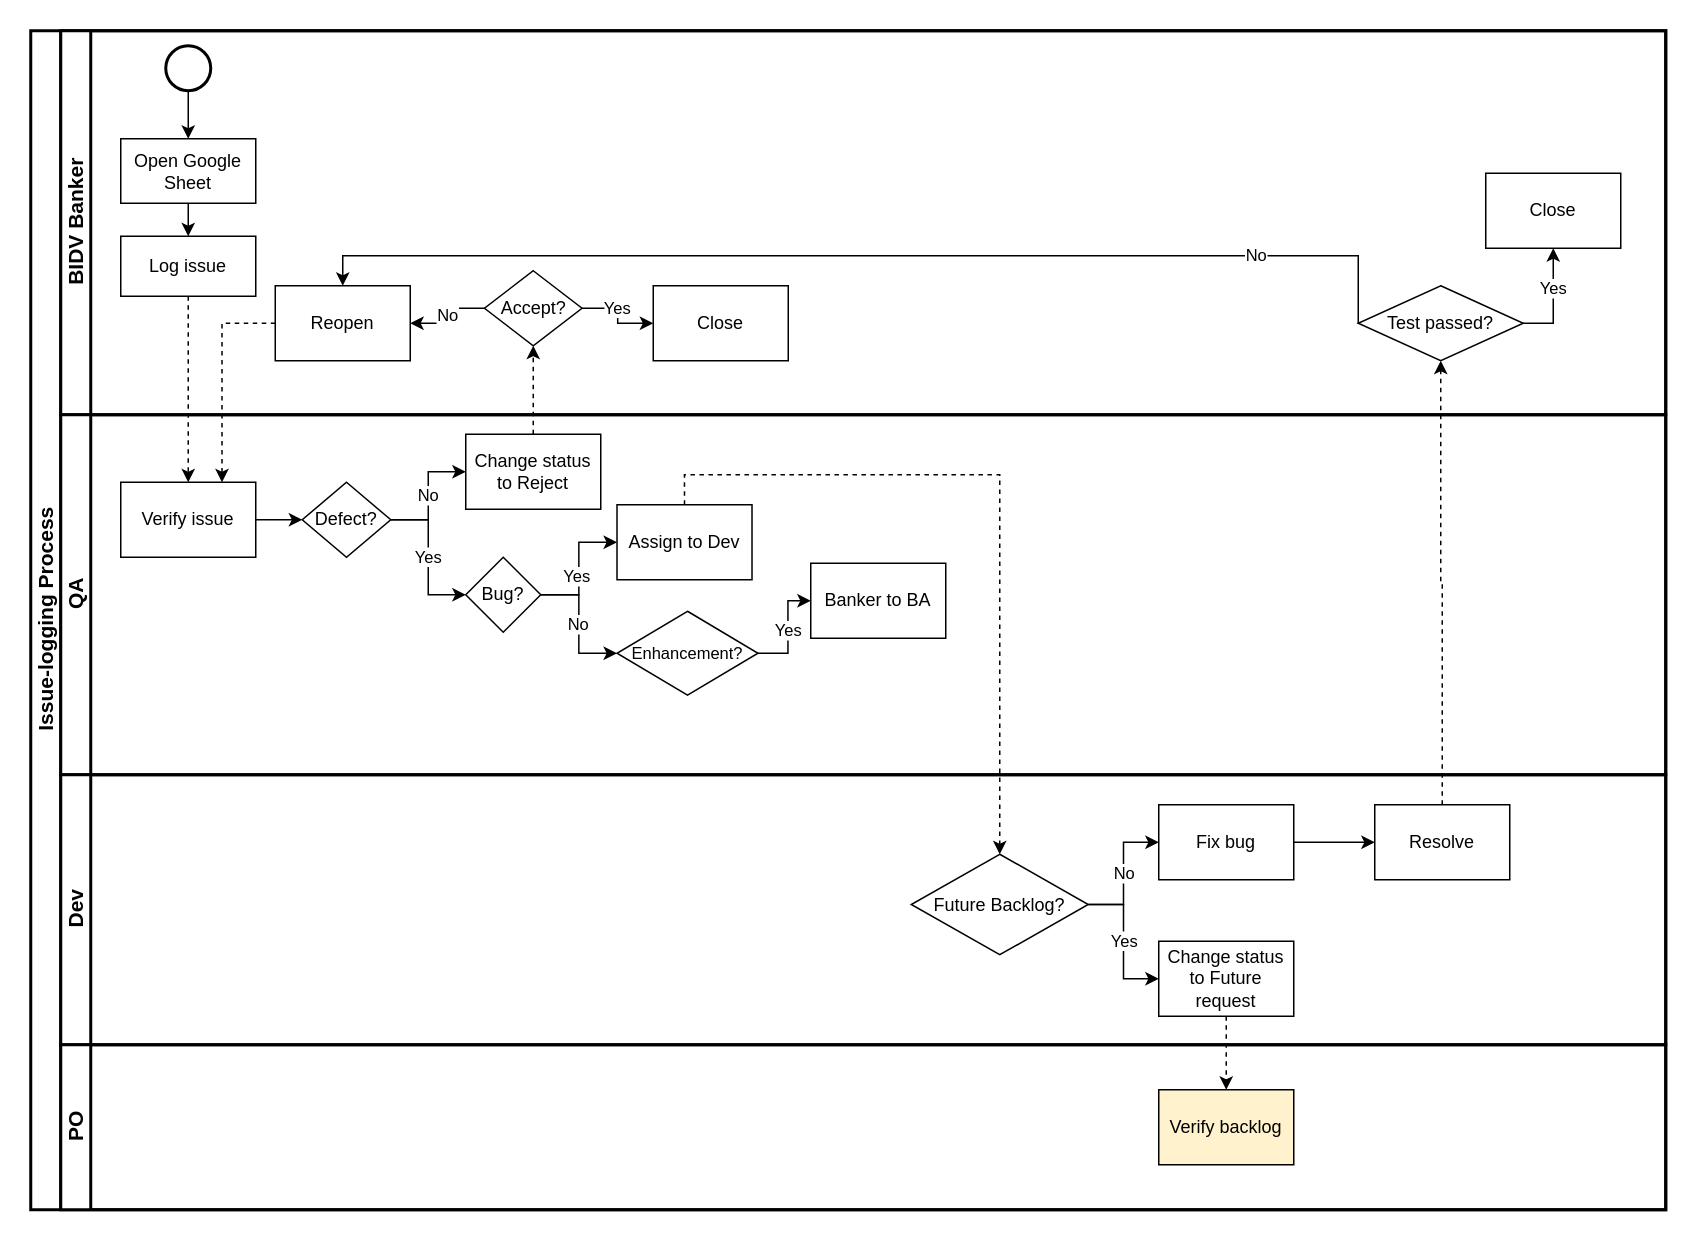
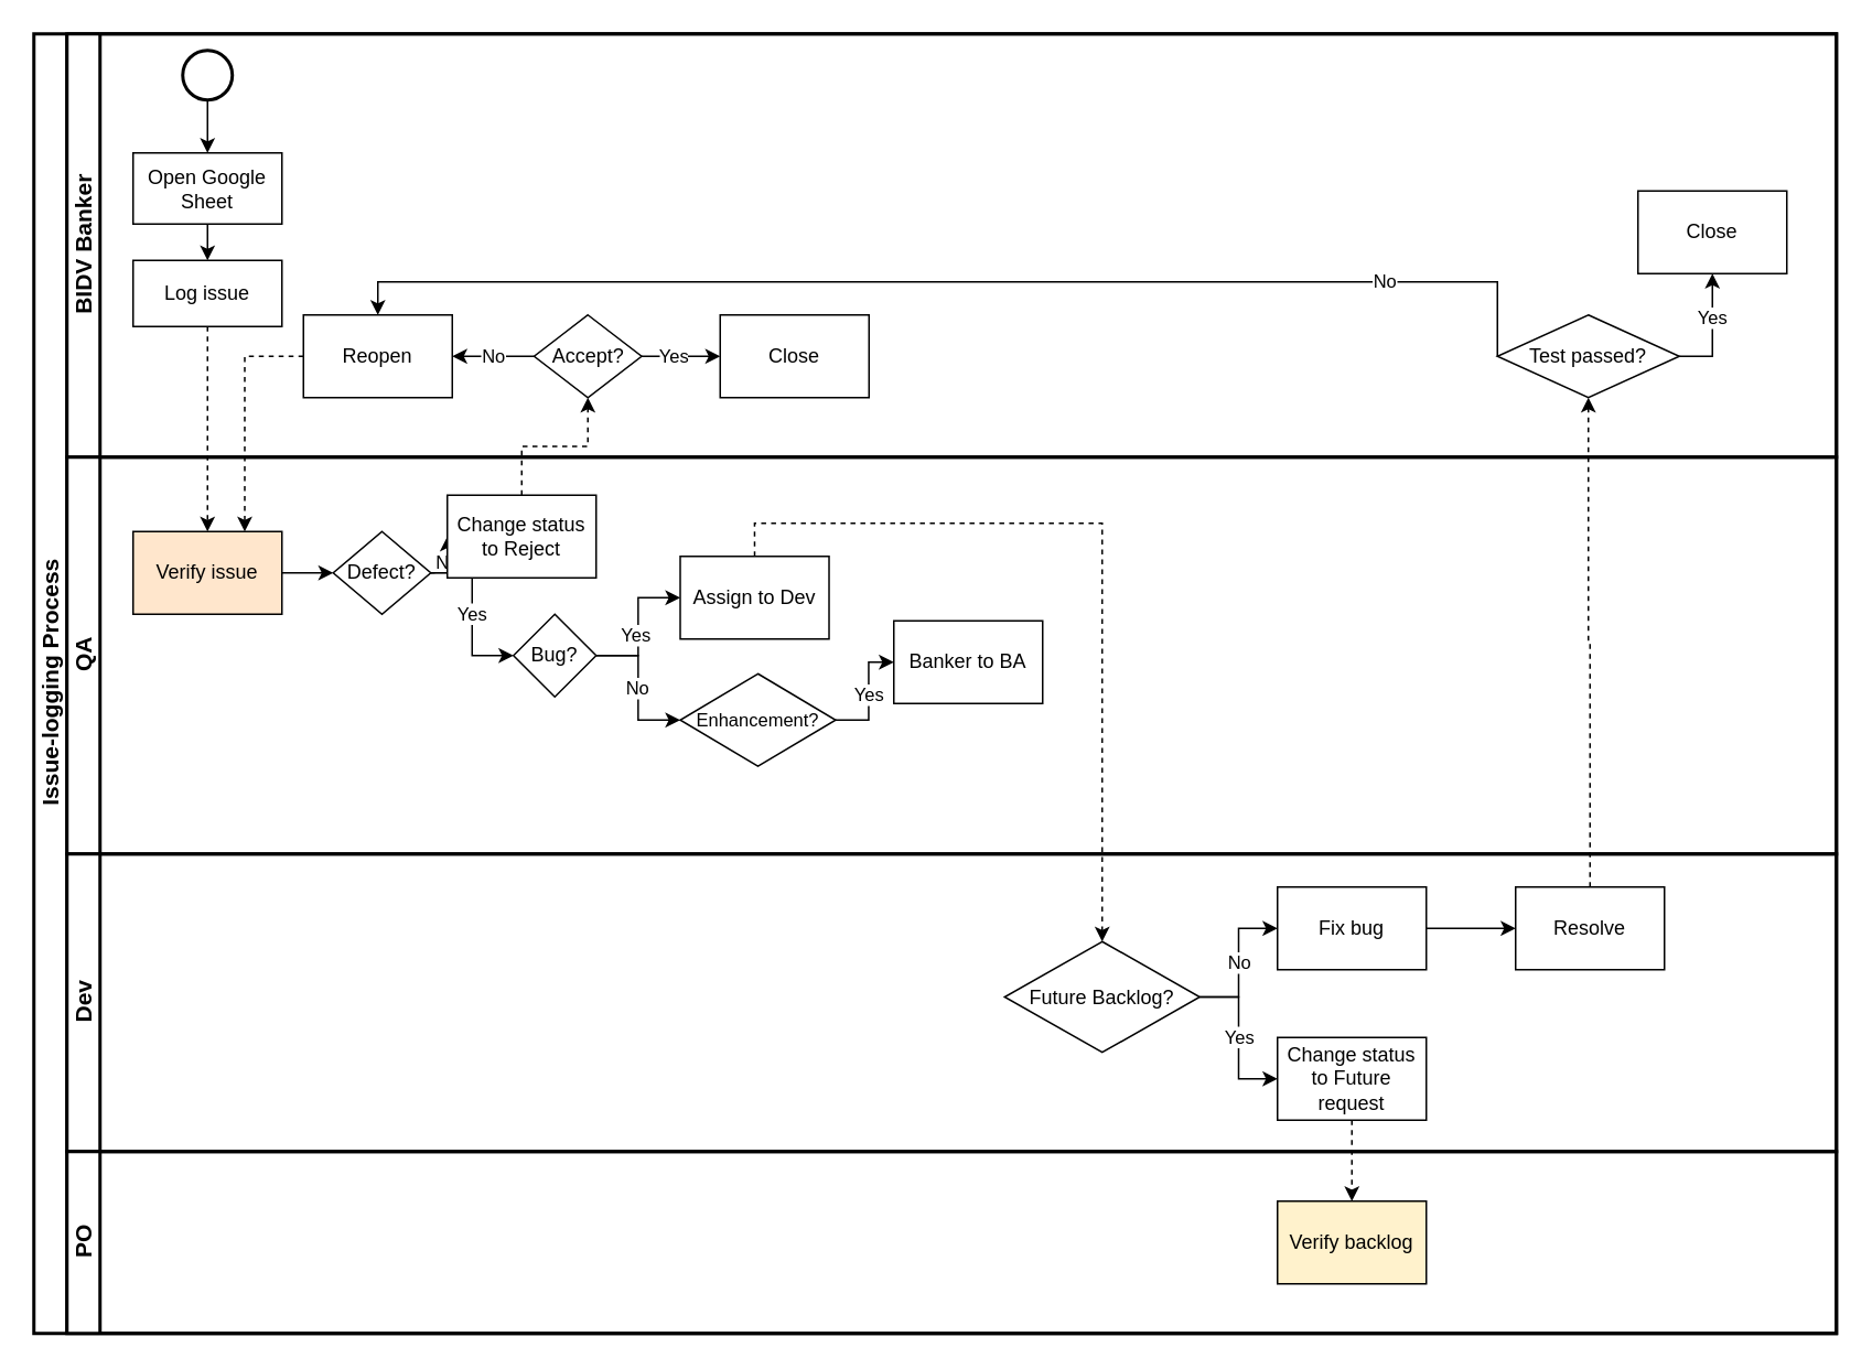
- <mxCell id="16" value="Accept?" style="rhombus;whiteSpace=wrap;html=1;" parent="4" vertex="1"><mxGeometry x="282.5" y="160" width="65" height="50" as="geometry" /></mxCell>
+ <mxCell id="16" value="Accept?" style="rhombus;whiteSpace=wrap;html=1;" parent="4" vertex="1"><mxGeometry x="282.5" y="170" width="65" height="50" as="geometry" /></mxCell>
- <mxCell id="25" value="Change status to Reject" style="rounded=0;whiteSpace=wrap;html=1;" parent="19" vertex="1"><mxGeometry x="270" y="13" width="90" height="50" as="geometry" /></mxCell>
+ <mxCell id="25" value="Change status to Reject" style="rounded=0;whiteSpace=wrap;html=1;" parent="19" vertex="1"><mxGeometry x="230" y="23" width="90" height="50" as="geometry" /></mxCell>
- <mxCell id="21" value="Verify issue" style="rounded=0;whiteSpace=wrap;html=1;" parent="19" vertex="1"><mxGeometry x="40" y="45" width="90" height="50" as="geometry" /></mxCell>
+ <mxCell id="21" value="Verify issue" style="rounded=0;whiteSpace=wrap;html=1;fillColor=#ffe6cc;" parent="19" vertex="1"><mxGeometry x="40" y="45" width="90" height="50" as="geometry" /></mxCell>
